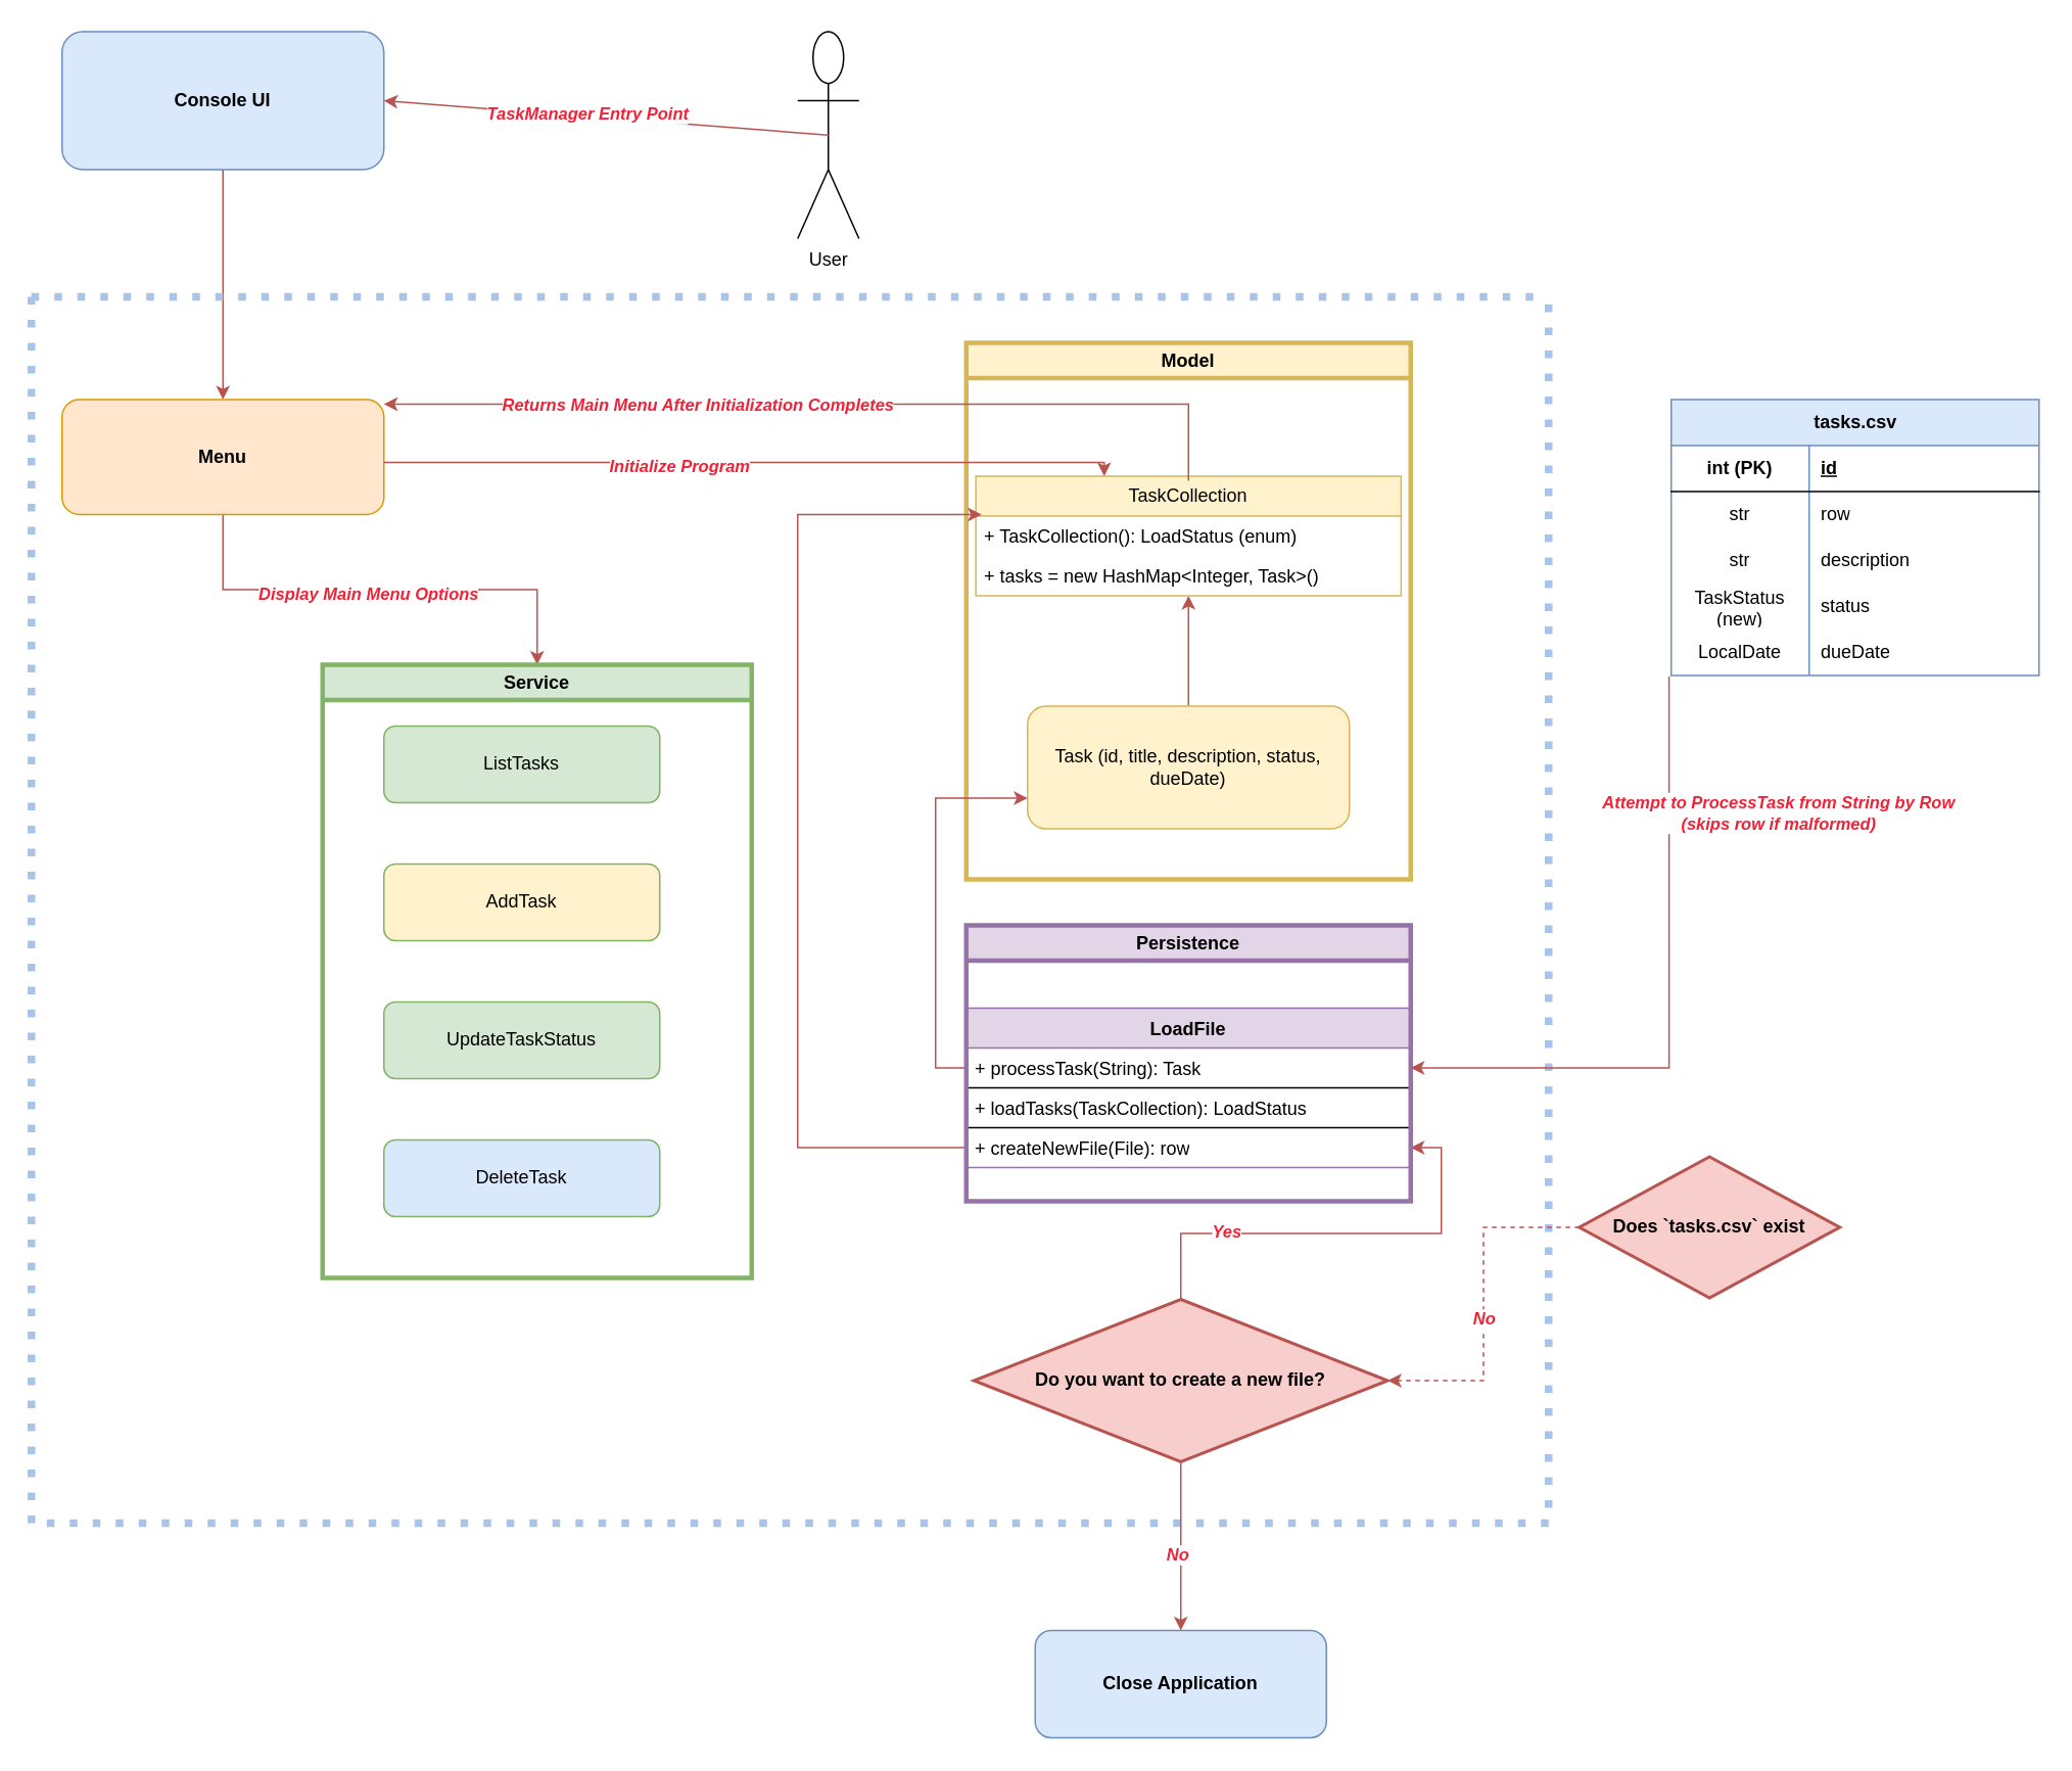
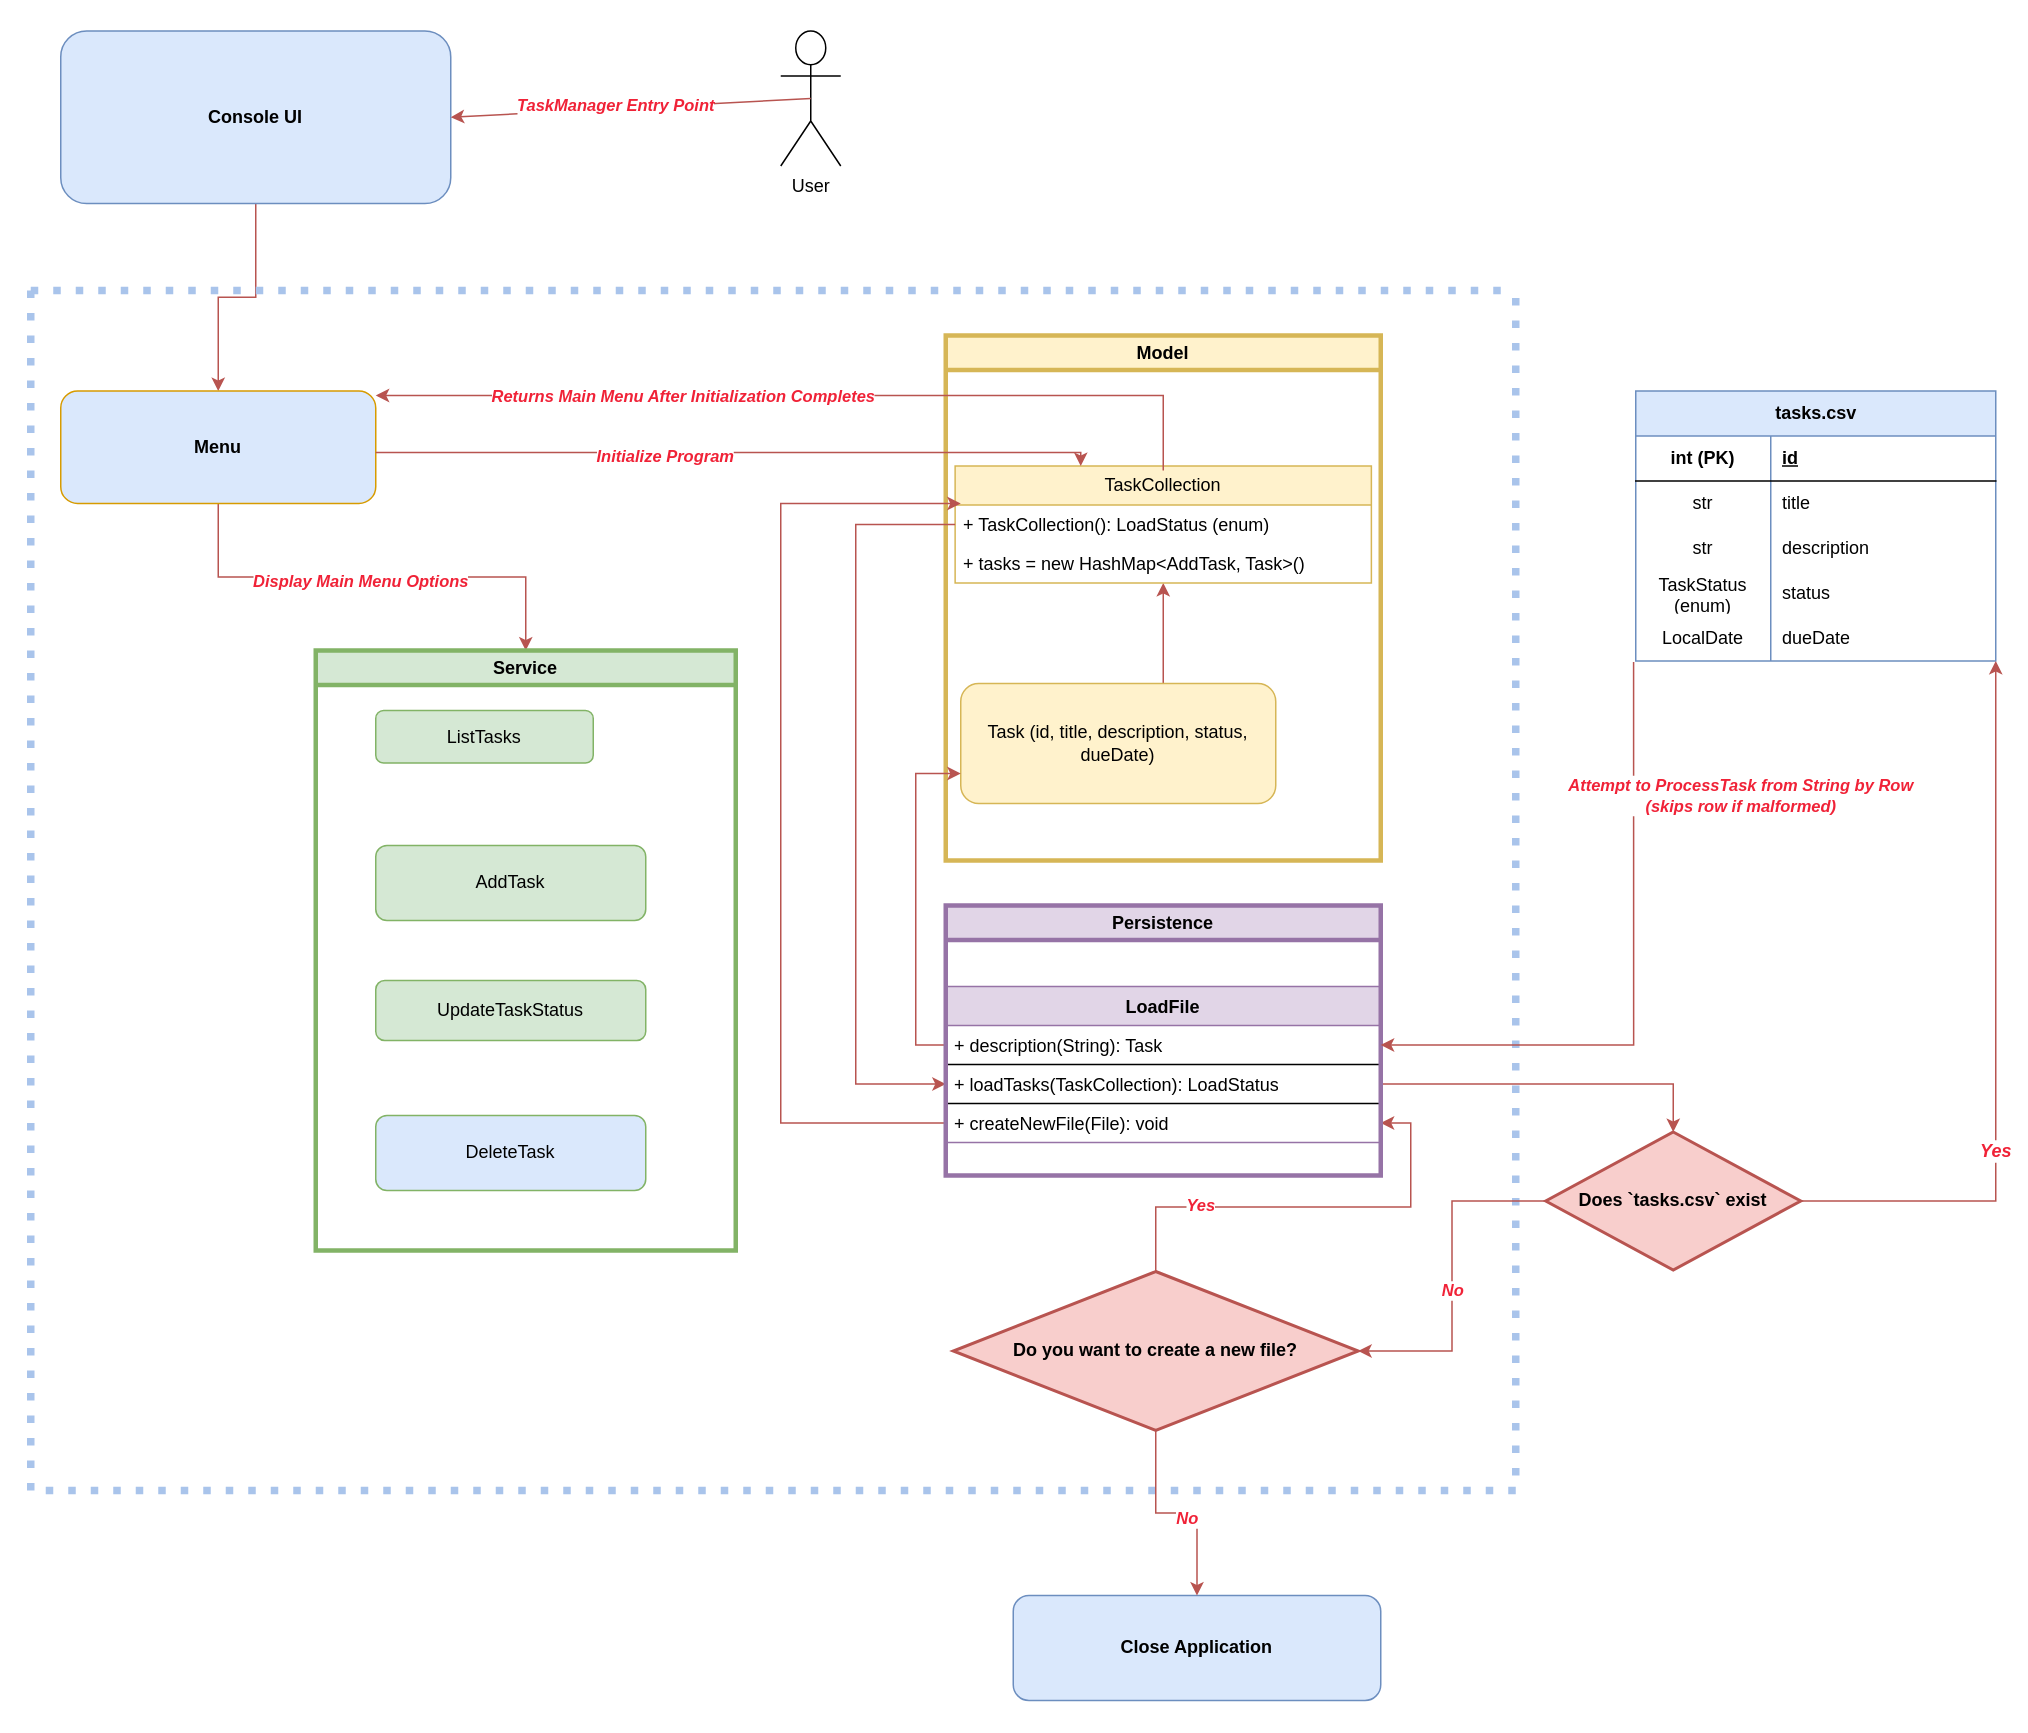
- <mxCell id="3" value="&lt;font&gt;Console UI&lt;/font&gt;" style="rounded=1;whiteSpace=wrap;html=1;fillColor=#dae8fc;strokeColor=#6c8ebf;fontStyle=1" parent="1" vertex="1"><mxGeometry x="40" y="20" width="210" height="90" as="geometry" /></mxCell>
+ <mxCell id="3" value="&lt;font&gt;Console UI&lt;/font&gt;" style="rounded=1;whiteSpace=wrap;html=1;fillColor=#dae8fc;strokeColor=#6c8ebf;fontStyle=1" parent="1" vertex="1"><mxGeometry x="40" y="20" width="260" height="115" as="geometry" /></mxCell>
- <mxCell id="61" value="User" style="shape=umlActor;verticalLabelPosition=bottom;verticalAlign=top;html=1;outlineConnect=0;" parent="1" vertex="1"><mxGeometry x="520" y="20" width="40" height="135" as="geometry" /></mxCell>
+ <mxCell id="61" value="User" style="shape=umlActor;verticalLabelPosition=bottom;verticalAlign=top;html=1;outlineConnect=0;" parent="1" vertex="1"><mxGeometry x="520" y="20" width="40" height="90" as="geometry" /></mxCell>
- <mxCell id="7" value="&lt;font&gt;Menu&lt;/font&gt;" style="rounded=1;whiteSpace=wrap;html=1;fillColor=#ffe6cc;strokeColor=#d79b00;fontStyle=1" parent="4" vertex="1"><mxGeometry x="20" y="67" width="210" height="75" as="geometry" /></mxCell>
+ <mxCell id="7" value="&lt;font&gt;Menu&lt;/font&gt;" style="rounded=1;whiteSpace=wrap;html=1;fillColor=#dae8fc;strokeColor=#d79b00;fontStyle=1;" parent="4" vertex="1"><mxGeometry x="20" y="67" width="210" height="75" as="geometry" /></mxCell>
- <mxCell id="46" value="row" style="shape=partialRectangle;connectable=0;fillColor=none;top=0;left=0;bottom=0;right=0;align=left;spacingLeft=6;overflow=hidden;whiteSpace=wrap;html=1;" parent="44" vertex="1"><mxGeometry x="90" width="150" height="30" as="geometry"><mxRectangle width="150" height="30" as="alternateBounds" /></mxGeometry></mxCell>
+ <mxCell id="46" value="title" style="shape=partialRectangle;connectable=0;fillColor=none;top=0;left=0;bottom=0;right=0;align=left;spacingLeft=6;overflow=hidden;whiteSpace=wrap;html=1;" parent="44" vertex="1"><mxGeometry x="90" width="150" height="30" as="geometry"><mxRectangle width="150" height="30" as="alternateBounds" /></mxGeometry></mxCell>
- <mxCell id="17" value="+ tasks = new HashMap&amp;lt;Integer, Task&amp;gt;()" style="text;strokeColor=none;fillColor=none;align=left;verticalAlign=top;spacingLeft=4;spacingRight=4;overflow=hidden;rotatable=0;points=[[0,0.5],[1,0.5]];portConstraint=eastwest;whiteSpace=wrap;html=1;" parent="15" vertex="1"><mxGeometry y="52" width="277.5" height="26" as="geometry" /></mxCell>
+ <mxCell id="17" value="+ tasks = new HashMap&amp;lt;AddTask, Task&amp;gt;()" style="text;strokeColor=none;fillColor=none;align=left;verticalAlign=top;spacingLeft=4;spacingRight=4;overflow=hidden;rotatable=0;points=[[0,0.5],[1,0.5]];portConstraint=eastwest;whiteSpace=wrap;html=1;" parent="15" vertex="1"><mxGeometry y="52" width="277.5" height="26" as="geometry" /></mxCell>
- <mxCell id="51" value="TaskStatus (new)" style="shape=partialRectangle;connectable=0;fillColor=none;top=0;left=0;bottom=0;right=0;editable=1;overflow=hidden;whiteSpace=wrap;html=1;" parent="50" vertex="1"><mxGeometry width="90" height="30" as="geometry"><mxRectangle width="90" height="30" as="alternateBounds" /></mxGeometry></mxCell>
+ <mxCell id="51" value="TaskStatus (enum)" style="shape=partialRectangle;connectable=0;fillColor=none;top=0;left=0;bottom=0;right=0;editable=1;overflow=hidden;whiteSpace=wrap;html=1;" parent="50" vertex="1"><mxGeometry width="90" height="30" as="geometry"><mxRectangle width="90" height="30" as="alternateBounds" /></mxGeometry></mxCell>
- <mxCell id="9" value="ListTasks" style="rounded=1;whiteSpace=wrap;html=1;fillColor=#d5e8d4;strokeColor=#82b366;" parent="8" vertex="1"><mxGeometry x="40" y="40" width="180" height="50" as="geometry" /></mxCell>
+ <mxCell id="9" value="ListTasks" style="rounded=1;whiteSpace=wrap;html=1;fillColor=#d5e8d4;strokeColor=#82b366;" parent="8" vertex="1"><mxGeometry x="40" y="40" width="145" height="35" as="geometry" /></mxCell>
- <mxCell id="18" value="Task (id, title, description, status, dueDate)" style="rounded=1;whiteSpace=wrap;html=1;fillColor=#fff2cc;strokeColor=#d6b656;" parent="13" vertex="1"><mxGeometry x="40" y="237" width="210" height="80" as="geometry" /></mxCell>
+ <mxCell id="18" value="Task (id, title, description, status, dueDate)" style="rounded=1;whiteSpace=wrap;html=1;fillColor=#fff2cc;strokeColor=#d6b656;" parent="13" vertex="1"><mxGeometry x="10" y="232" width="210" height="80" as="geometry" /></mxCell>
+ <mxCell id="35" style="edgeStyle=orthogonalEdgeStyle;rounded=0;orthogonalLoop=1;jettySize=auto;html=1;entryX=0;entryY=0.5;entryDx=0;entryDy=0;fillColor=#f8cecc;strokeColor=#b85450;" parent="4" source="16" target="21" edge="1"><mxGeometry relative="1" as="geometry"><Array as="points"><mxPoint x="550" y="156" /><mxPoint x="550" y="529" /></Array></mxGeometry></mxCell>
- <mxCell id="12" value="AddTask" style="rounded=1;whiteSpace=wrap;html=1;fillColor=#fff2cc;strokeColor=#82b366;" parent="8" vertex="1"><mxGeometry x="40" y="130" width="180" height="50" as="geometry" /></mxCell>
+ <mxCell id="12" value="AddTask" style="rounded=1;whiteSpace=wrap;html=1;fillColor=#d5e8d4;strokeColor=#82b366;" parent="8" vertex="1"><mxGeometry x="40" y="130" width="180" height="50" as="geometry" /></mxCell>
- <mxCell id="10" value="UpdateTaskStatus" style="rounded=1;whiteSpace=wrap;html=1;fillColor=#d5e8d4;strokeColor=#82b366;" parent="8" vertex="1"><mxGeometry x="40" y="220" width="180" height="50" as="geometry" /></mxCell>
+ <mxCell id="10" value="UpdateTaskStatus" style="rounded=1;whiteSpace=wrap;html=1;fillColor=#d5e8d4;strokeColor=#82b366;" parent="8" vertex="1"><mxGeometry x="40" y="220" width="180" height="40" as="geometry" /></mxCell>
+ <mxCell id="56" style="edgeStyle=orthogonalEdgeStyle;rounded=0;orthogonalLoop=1;jettySize=auto;html=1;fillColor=#f8cecc;strokeColor=#b85450;" parent="1" source="25" target="40" edge="1"><mxGeometry relative="1" as="geometry"><Array as="points"><mxPoint x="1330" y="800" /></Array></mxGeometry></mxCell>
+ <mxCell id="57" value="Yes" style="edgeLabel;html=1;align=center;verticalAlign=middle;resizable=0;points=[];fontSize=12;fontStyle=3;fontColor=light-dark(#F02237,#EDEDED);" parent="56" vertex="1" connectable="0"><mxGeometry x="-0.331" y="1" relative="1" as="geometry"><mxPoint as="offset" /></mxGeometry></mxCell>
- <mxCell id="20" value="+ processTask(String): Task" style="text;strokeColor=none;fillColor=none;align=left;verticalAlign=top;spacingLeft=4;spacingRight=4;overflow=hidden;rotatable=0;points=[[0,0.5],[1,0.5]];portConstraint=eastwest;whiteSpace=wrap;html=1;" parent="19" vertex="1"><mxGeometry y="26" width="290" height="26" as="geometry" /></mxCell>
+ <mxCell id="20" value="+ description(String): Task" style="text;strokeColor=none;fillColor=none;align=left;verticalAlign=top;spacingLeft=4;spacingRight=4;overflow=hidden;rotatable=0;points=[[0,0.5],[1,0.5]];portConstraint=eastwest;whiteSpace=wrap;html=1;" parent="19" vertex="1"><mxGeometry y="26" width="290" height="26" as="geometry" /></mxCell>
+ <mxCell id="29" style="edgeStyle=orthogonalEdgeStyle;rounded=0;orthogonalLoop=1;jettySize=auto;html=1;fillColor=#f8cecc;strokeColor=#b85450;" parent="4" source="21" target="25" edge="1"><mxGeometry relative="1" as="geometry" /></mxCell>
- <mxCell id="22" value="+ createNewFile(File): row" style="text;strokeColor=none;fillColor=none;align=left;verticalAlign=top;spacingLeft=4;spacingRight=4;overflow=hidden;rotatable=0;points=[[0,0.5],[1,0.5]];portConstraint=eastwest;whiteSpace=wrap;html=1;" parent="19" vertex="1"><mxGeometry y="78" width="290" height="26" as="geometry" /></mxCell>
+ <mxCell id="22" value="+ createNewFile(File): void" style="text;strokeColor=none;fillColor=none;align=left;verticalAlign=top;spacingLeft=4;spacingRight=4;overflow=hidden;rotatable=0;points=[[0,0.5],[1,0.5]];portConstraint=eastwest;whiteSpace=wrap;html=1;" parent="19" vertex="1"><mxGeometry y="78" width="290" height="26" as="geometry" /></mxCell>
- <mxCell id="23" style="edgeStyle=orthogonalEdgeStyle;rounded=0;orthogonalLoop=1;jettySize=auto;html=1;entryX=1;entryY=0.5;entryDx=0;entryDy=0;fillColor=#f8cecc;strokeColor=#b85450;entryPerimeter=0;dashed=1;" parent="4" source="25" target="28" edge="1"><mxGeometry relative="1" as="geometry" /></mxCell>
+ <mxCell id="23" style="edgeStyle=orthogonalEdgeStyle;rounded=0;orthogonalLoop=1;jettySize=auto;html=1;entryX=1;entryY=0.5;entryDx=0;entryDy=0;fillColor=#f8cecc;strokeColor=#b85450;entryPerimeter=0;" parent="4" source="25" target="28" edge="1"><mxGeometry relative="1" as="geometry" /></mxCell>
- <mxCell id="58" value="&lt;b&gt;Close Application&lt;/b&gt;" style="rounded=1;whiteSpace=wrap;html=1;fillColor=#dae8fc;strokeColor=#6c8ebf;" parent="1" vertex="1"><mxGeometry x="675" y="1063" width="190" height="70" as="geometry" /></mxCell>
+ <mxCell id="58" value="&lt;b&gt;Close Application&lt;/b&gt;" style="rounded=1;whiteSpace=wrap;html=1;fillColor=#dae8fc;strokeColor=#6c8ebf;" parent="1" vertex="1"><mxGeometry x="675" y="1063" width="245" height="70" as="geometry" /></mxCell>
